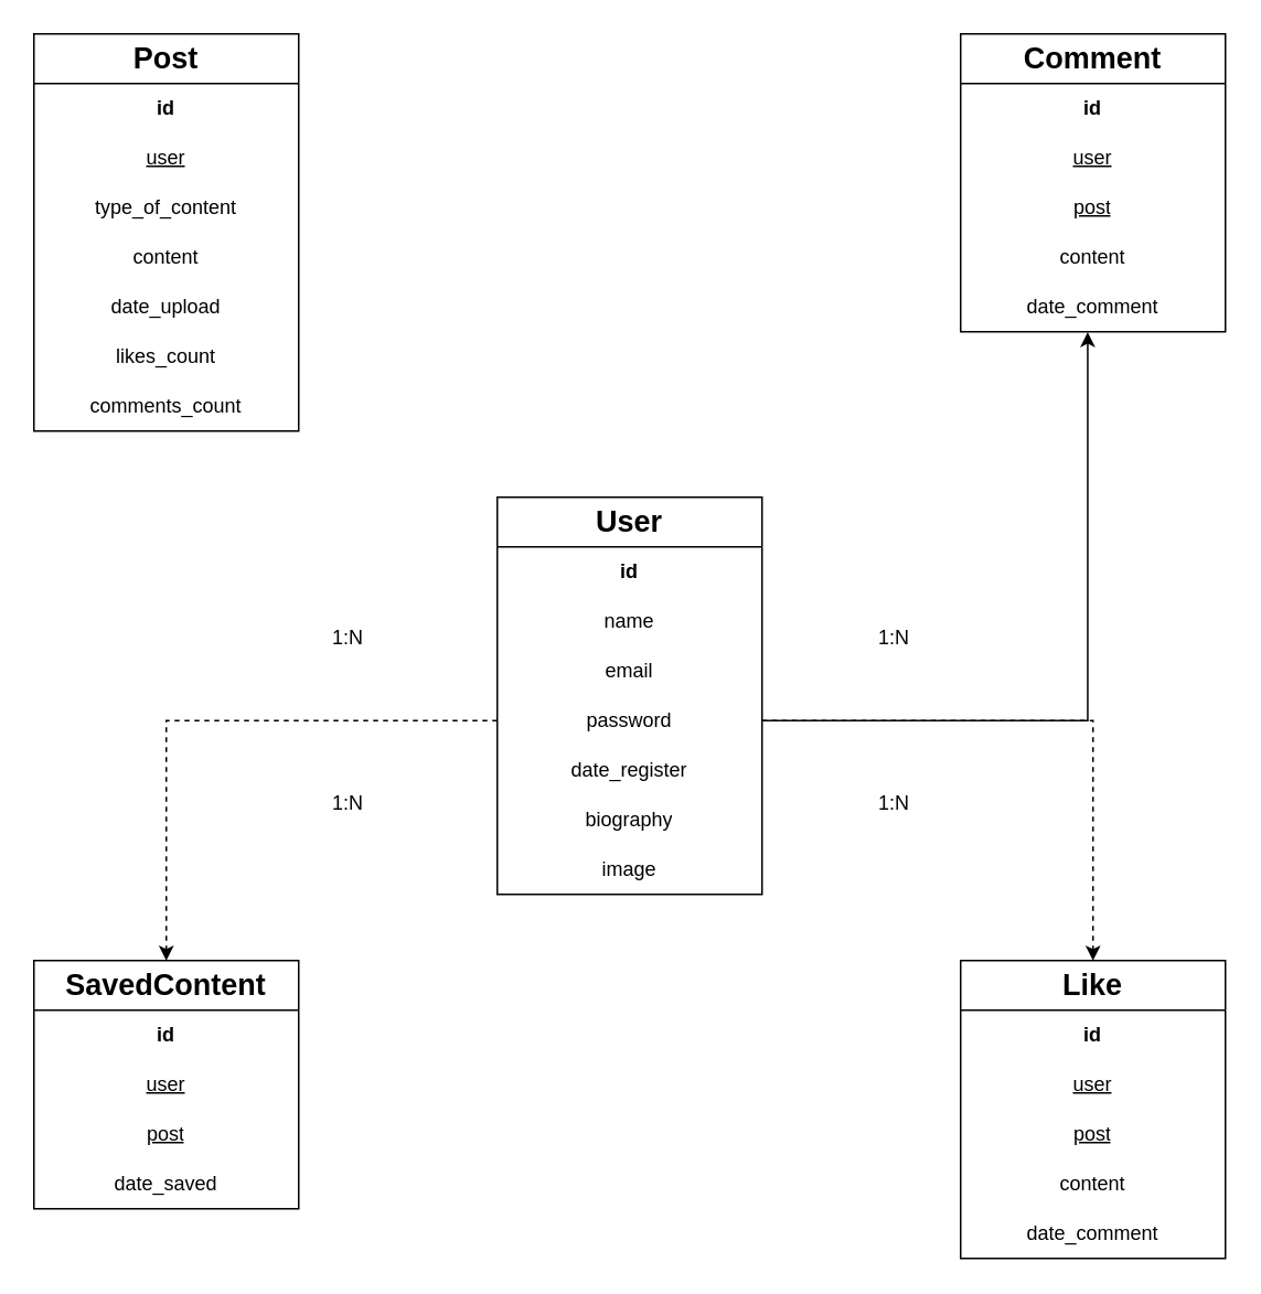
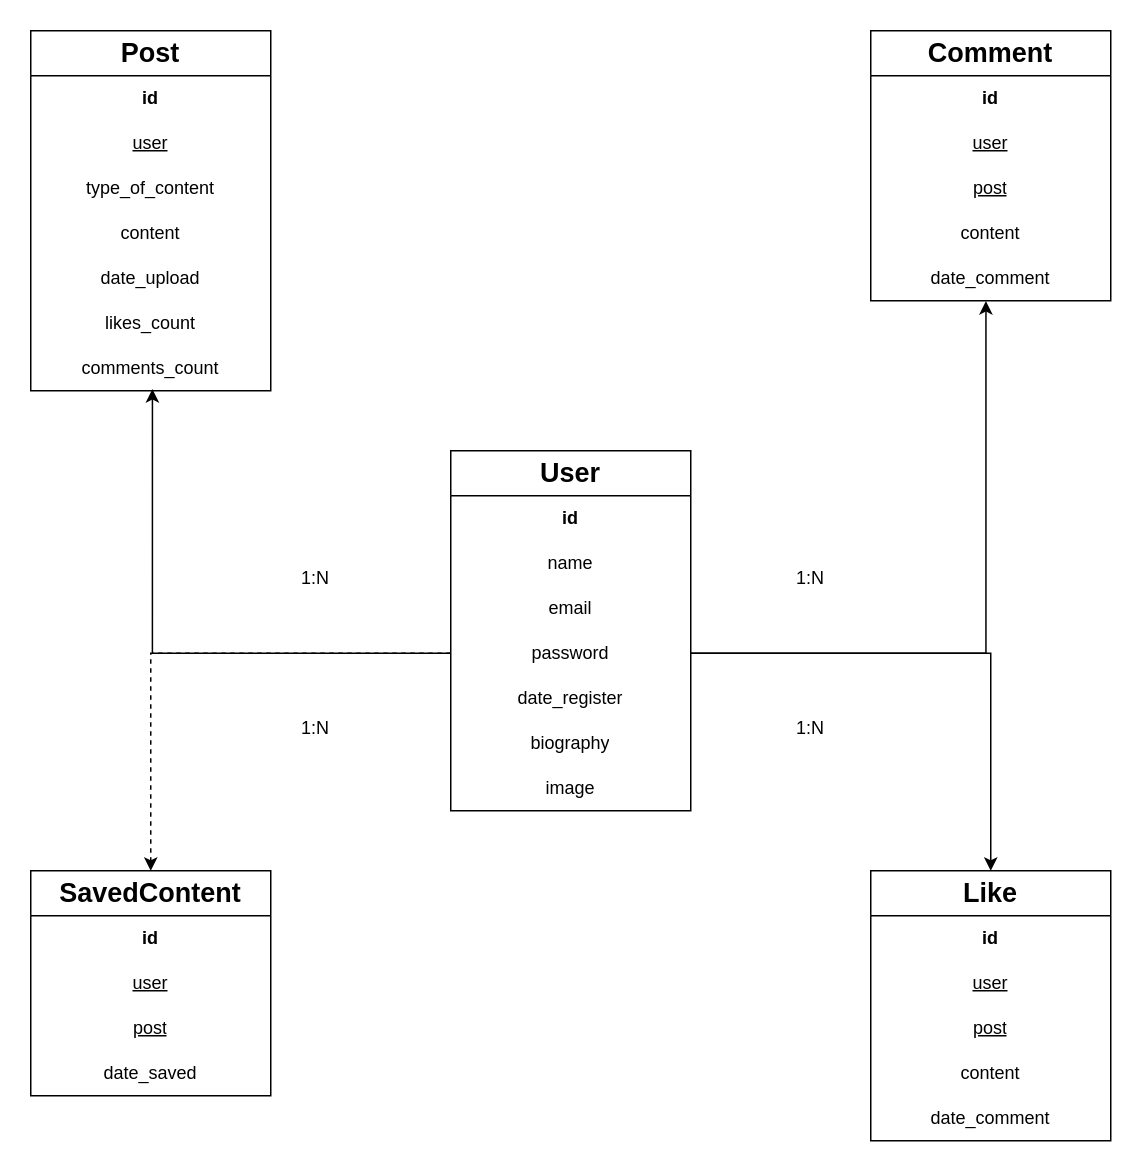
+ <mxCell id="41" style="edgeStyle=orthogonalEdgeStyle;rounded=0;orthogonalLoop=1;jettySize=auto;html=1;entryX=0.507;entryY=0.962;entryDx=0;entryDy=0;entryPerimeter=0;" parent="1" source="6" target="17" edge="1"><mxGeometry relative="1" as="geometry"><Array as="points"><mxPoint x="101" y="435" /></Array></mxGeometry></mxCell>
- <mxCell id="40" style="edgeStyle=orthogonalEdgeStyle;rounded=0;orthogonalLoop=1;jettySize=auto;html=1;entryX=0.5;entryY=0;entryDx=0;entryDy=0;dashed=1;" parent="1" source="6" target="24" edge="1"><mxGeometry relative="1" as="geometry" /></mxCell>
+ <mxCell id="40" style="edgeStyle=orthogonalEdgeStyle;rounded=0;orthogonalLoop=1;jettySize=auto;html=1;entryX=0.5;entryY=0;entryDx=0;entryDy=0;" parent="1" source="6" target="24" edge="1"><mxGeometry relative="1" as="geometry" /></mxCell>
